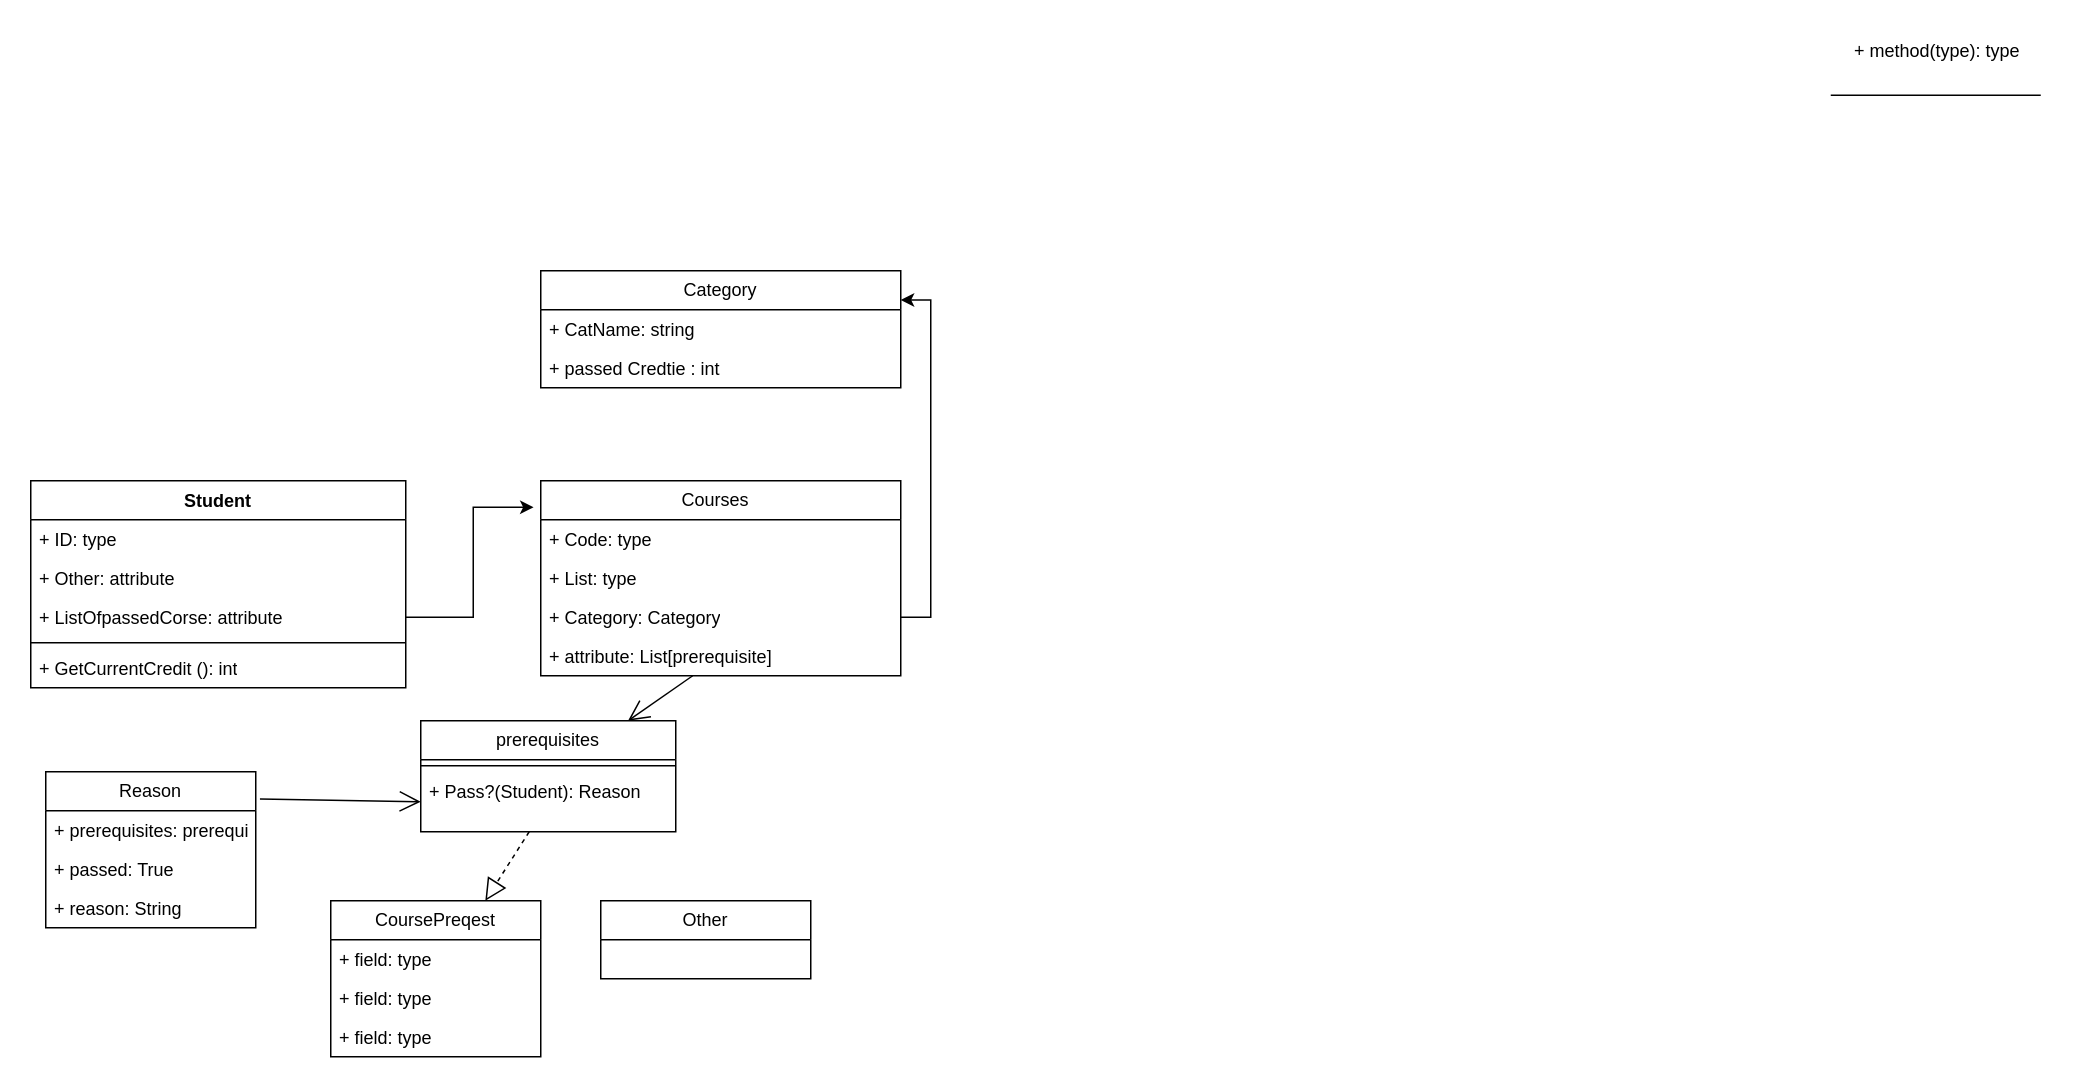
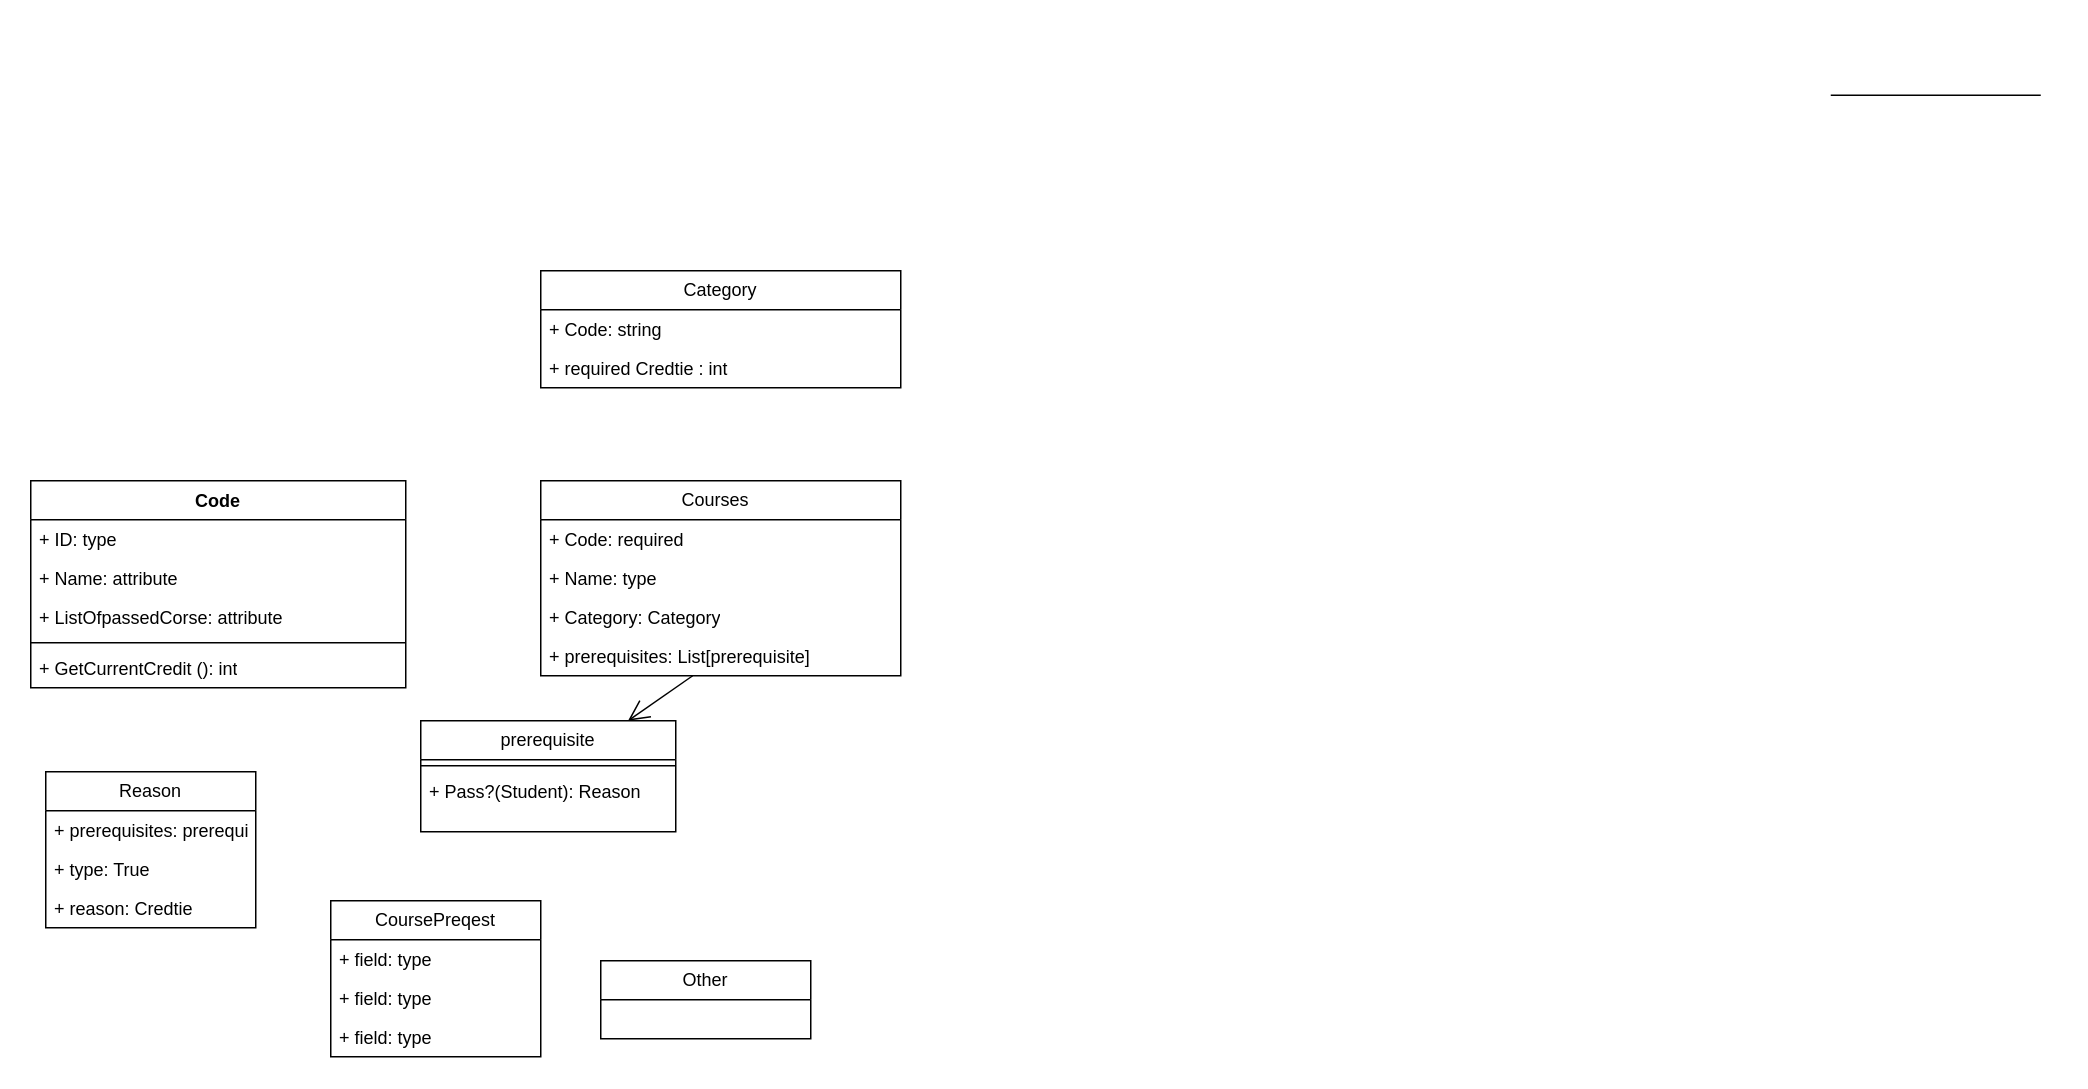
- <mxCell id="22" value="+ method(type): type" style="text;strokeColor=none;fillColor=none;align=left;verticalAlign=top;spacingLeft=4;spacingRight=4;overflow=hidden;rotatable=0;points=[[0,0.5],[1,0.5]];portConstraint=eastwest;whiteSpace=wrap;html=1;" vertex="1" parent="1"><mxGeometry x="1230" y="20" width="140" height="26" as="geometry" /></mxCell>
- <mxCell id="32" value="+ CatName: string" style="text;strokeColor=none;fillColor=none;align=left;verticalAlign=top;spacingLeft=4;spacingRight=4;overflow=hidden;rotatable=0;points=[[0,0.5],[1,0.5]];portConstraint=eastwest;whiteSpace=wrap;html=1;" vertex="1" parent="31"><mxGeometry y="26" width="240" height="26" as="geometry" /></mxCell>
+ <mxCell id="32" value="+ Code: string" style="text;strokeColor=none;fillColor=none;align=left;verticalAlign=top;spacingLeft=4;spacingRight=4;overflow=hidden;rotatable=0;points=[[0,0.5],[1,0.5]];portConstraint=eastwest;whiteSpace=wrap;html=1;" vertex="1" parent="31"><mxGeometry y="26" width="240" height="26" as="geometry" /></mxCell>
- <mxCell id="33" value="+ passed Credtie : int" style="text;strokeColor=none;fillColor=none;align=left;verticalAlign=top;spacingLeft=4;spacingRight=4;overflow=hidden;rotatable=0;points=[[0,0.5],[1,0.5]];portConstraint=eastwest;whiteSpace=wrap;html=1;" vertex="1" parent="31"><mxGeometry y="52" width="240" height="26" as="geometry" /></mxCell>
+ <mxCell id="33" value="+ required Credtie : int" style="text;strokeColor=none;fillColor=none;align=left;verticalAlign=top;spacingLeft=4;spacingRight=4;overflow=hidden;rotatable=0;points=[[0,0.5],[1,0.5]];portConstraint=eastwest;whiteSpace=wrap;html=1;" vertex="1" parent="31"><mxGeometry y="52" width="240" height="26" as="geometry" /></mxCell>
- <mxCell id="34" style="edgeStyle=orthogonalEdgeStyle;rounded=0;orthogonalLoop=1;jettySize=auto;html=1;exitX=1;exitY=0.5;exitDx=0;exitDy=0;entryX=1;entryY=0.25;entryDx=0;entryDy=0;" edge="1" parent="1" source="11" target="31"><mxGeometry relative="1" as="geometry" /></mxCell>
- <mxCell id="2" value="Student" style="swimlane;fontStyle=1;align=center;verticalAlign=top;childLayout=stackLayout;horizontal=1;startSize=26;horizontalStack=0;resizeParent=1;resizeParentMax=0;resizeLast=0;collapsible=1;marginBottom=0;whiteSpace=wrap;html=1;" vertex="1" parent="1"><mxGeometry x="20" y="320" width="250" height="138" as="geometry" /></mxCell>
+ <mxCell id="2" value="Code" style="swimlane;fontStyle=1;align=center;verticalAlign=top;childLayout=stackLayout;horizontal=1;startSize=26;horizontalStack=0;resizeParent=1;resizeParentMax=0;resizeLast=0;collapsible=1;marginBottom=0;whiteSpace=wrap;html=1;" vertex="1" parent="1"><mxGeometry x="20" y="320" width="250" height="138" as="geometry" /></mxCell>
- <mxCell id="9" value="+ Code: type" style="text;strokeColor=none;fillColor=none;align=left;verticalAlign=top;spacingLeft=4;spacingRight=4;overflow=hidden;rotatable=0;points=[[0,0.5],[1,0.5]];portConstraint=eastwest;whiteSpace=wrap;html=1;" vertex="1" parent="8"><mxGeometry y="26" width="240" height="26" as="geometry" /></mxCell>
+ <mxCell id="9" value="+ Code: required" style="text;strokeColor=none;fillColor=none;align=left;verticalAlign=top;spacingLeft=4;spacingRight=4;overflow=hidden;rotatable=0;points=[[0,0.5],[1,0.5]];portConstraint=eastwest;whiteSpace=wrap;html=1;" vertex="1" parent="8"><mxGeometry y="26" width="240" height="26" as="geometry" /></mxCell>
- <mxCell id="13" style="edgeStyle=orthogonalEdgeStyle;rounded=0;orthogonalLoop=1;jettySize=auto;html=1;exitX=1;exitY=0.5;exitDx=0;exitDy=0;entryX=-0.02;entryY=0.136;entryDx=0;entryDy=0;entryPerimeter=0;" edge="1" parent="1" source="5" target="8"><mxGeometry relative="1" as="geometry" /></mxCell>
- <mxCell id="4" value="+ Other: attribute" style="text;strokeColor=none;fillColor=none;align=left;verticalAlign=top;spacingLeft=4;spacingRight=4;overflow=hidden;rotatable=0;points=[[0,0.5],[1,0.5]];portConstraint=eastwest;whiteSpace=wrap;html=1;" vertex="1" parent="2"><mxGeometry y="52" width="250" height="26" as="geometry" /></mxCell>
+ <mxCell id="4" value="+ Name: attribute" style="text;strokeColor=none;fillColor=none;align=left;verticalAlign=top;spacingLeft=4;spacingRight=4;overflow=hidden;rotatable=0;points=[[0,0.5],[1,0.5]];portConstraint=eastwest;whiteSpace=wrap;html=1;" vertex="1" parent="2"><mxGeometry y="52" width="250" height="26" as="geometry" /></mxCell>
- <mxCell id="10" value="+ List: type" style="text;strokeColor=none;fillColor=none;align=left;verticalAlign=top;spacingLeft=4;spacingRight=4;overflow=hidden;rotatable=0;points=[[0,0.5],[1,0.5]];portConstraint=eastwest;whiteSpace=wrap;html=1;" vertex="1" parent="8"><mxGeometry y="52" width="240" height="26" as="geometry" /></mxCell>
+ <mxCell id="10" value="+ Name: type" style="text;strokeColor=none;fillColor=none;align=left;verticalAlign=top;spacingLeft=4;spacingRight=4;overflow=hidden;rotatable=0;points=[[0,0.5],[1,0.5]];portConstraint=eastwest;whiteSpace=wrap;html=1;" vertex="1" parent="8"><mxGeometry y="52" width="240" height="26" as="geometry" /></mxCell>
- <mxCell id="12" value="+&amp;nbsp;attribute&lt;span style=&quot;background-color: initial;&quot;&gt;:&amp;nbsp;&lt;/span&gt;List[prerequisite]" style="text;strokeColor=none;fillColor=none;align=left;verticalAlign=top;spacingLeft=4;spacingRight=4;overflow=hidden;rotatable=0;points=[[0,0.5],[1,0.5]];portConstraint=eastwest;whiteSpace=wrap;html=1;" vertex="1" parent="8"><mxGeometry y="104" width="240" height="26" as="geometry" /></mxCell>
+ <mxCell id="12" value="+&amp;nbsp;prerequisites&lt;span style=&quot;background-color: initial;&quot;&gt;:&amp;nbsp;&lt;/span&gt;List[prerequisite]" style="text;strokeColor=none;fillColor=none;align=left;verticalAlign=top;spacingLeft=4;spacingRight=4;overflow=hidden;rotatable=0;points=[[0,0.5],[1,0.5]];portConstraint=eastwest;whiteSpace=wrap;html=1;" vertex="1" parent="8"><mxGeometry y="104" width="240" height="26" as="geometry" /></mxCell>
- <mxCell id="14" value="prerequisites" style="swimlane;fontStyle=0;childLayout=stackLayout;horizontal=1;startSize=26;fillColor=none;horizontalStack=0;resizeParent=1;resizeParentMax=0;resizeLast=0;collapsible=1;marginBottom=0;whiteSpace=wrap;html=1;" vertex="1" parent="1"><mxGeometry x="280" y="480" width="170" height="74" as="geometry" /></mxCell>
+ <mxCell id="14" value="prerequisite" style="swimlane;fontStyle=0;childLayout=stackLayout;horizontal=1;startSize=26;fillColor=none;horizontalStack=0;resizeParent=1;resizeParentMax=0;resizeLast=0;collapsible=1;marginBottom=0;whiteSpace=wrap;html=1;" vertex="1" parent="1"><mxGeometry x="280" y="480" width="170" height="74" as="geometry" /></mxCell>
- <mxCell id="29" value="" style="endArrow=open;endFill=1;endSize=12;html=1;rounded=0;exitX=1.02;exitY=0.175;exitDx=0;exitDy=0;exitPerimeter=0;entryX=0;entryY=0.5;entryDx=0;entryDy=0;" edge="1" parent="1" source="24" target="16"><mxGeometry width="160" relative="1" as="geometry"><mxPoint x="200" y="540" as="sourcePoint" /><mxPoint x="280" y="520" as="targetPoint" /></mxGeometry></mxCell>
- <mxCell id="28" value="" style="endArrow=block;dashed=1;endFill=0;endSize=12;html=1;rounded=0;" edge="1" parent="1" source="16" target="17"><mxGeometry width="160" relative="1" as="geometry"><mxPoint x="350" y="760" as="sourcePoint" /><mxPoint x="510" y="760" as="targetPoint" /></mxGeometry></mxCell>
- <mxCell id="26" value="+ passed: True" style="text;strokeColor=none;fillColor=none;align=left;verticalAlign=top;spacingLeft=4;spacingRight=4;overflow=hidden;rotatable=0;points=[[0,0.5],[1,0.5]];portConstraint=eastwest;whiteSpace=wrap;html=1;" vertex="1" parent="24"><mxGeometry y="52" width="140" height="26" as="geometry" /></mxCell>
+ <mxCell id="26" value="+ type: True" style="text;strokeColor=none;fillColor=none;align=left;verticalAlign=top;spacingLeft=4;spacingRight=4;overflow=hidden;rotatable=0;points=[[0,0.5],[1,0.5]];portConstraint=eastwest;whiteSpace=wrap;html=1;" vertex="1" parent="24"><mxGeometry y="52" width="140" height="26" as="geometry" /></mxCell>
- <mxCell id="27" value="+ reason: String" style="text;strokeColor=none;fillColor=none;align=left;verticalAlign=top;spacingLeft=4;spacingRight=4;overflow=hidden;rotatable=0;points=[[0,0.5],[1,0.5]];portConstraint=eastwest;whiteSpace=wrap;html=1;" vertex="1" parent="24"><mxGeometry y="78" width="140" height="26" as="geometry" /></mxCell>
+ <mxCell id="27" value="+ reason: Credtie" style="text;strokeColor=none;fillColor=none;align=left;verticalAlign=top;spacingLeft=4;spacingRight=4;overflow=hidden;rotatable=0;points=[[0,0.5],[1,0.5]];portConstraint=eastwest;whiteSpace=wrap;html=1;" vertex="1" parent="24"><mxGeometry y="78" width="140" height="26" as="geometry" /></mxCell>
- <mxCell id="21" value="Other" style="swimlane;fontStyle=0;childLayout=stackLayout;horizontal=1;startSize=26;fillColor=none;horizontalStack=0;resizeParent=1;resizeParentMax=0;resizeLast=0;collapsible=1;marginBottom=0;whiteSpace=wrap;html=1;" vertex="1" parent="1"><mxGeometry x="400" y="600" width="140" height="52" as="geometry" /></mxCell>
+ <mxCell id="21" value="Other" style="swimlane;fontStyle=0;childLayout=stackLayout;horizontal=1;startSize=26;fillColor=none;horizontalStack=0;resizeParent=1;resizeParentMax=0;resizeLast=0;collapsible=1;marginBottom=0;whiteSpace=wrap;html=1;" vertex="1" parent="1"><mxGeometry x="400" y="640" width="140" height="52" as="geometry" /></mxCell>
